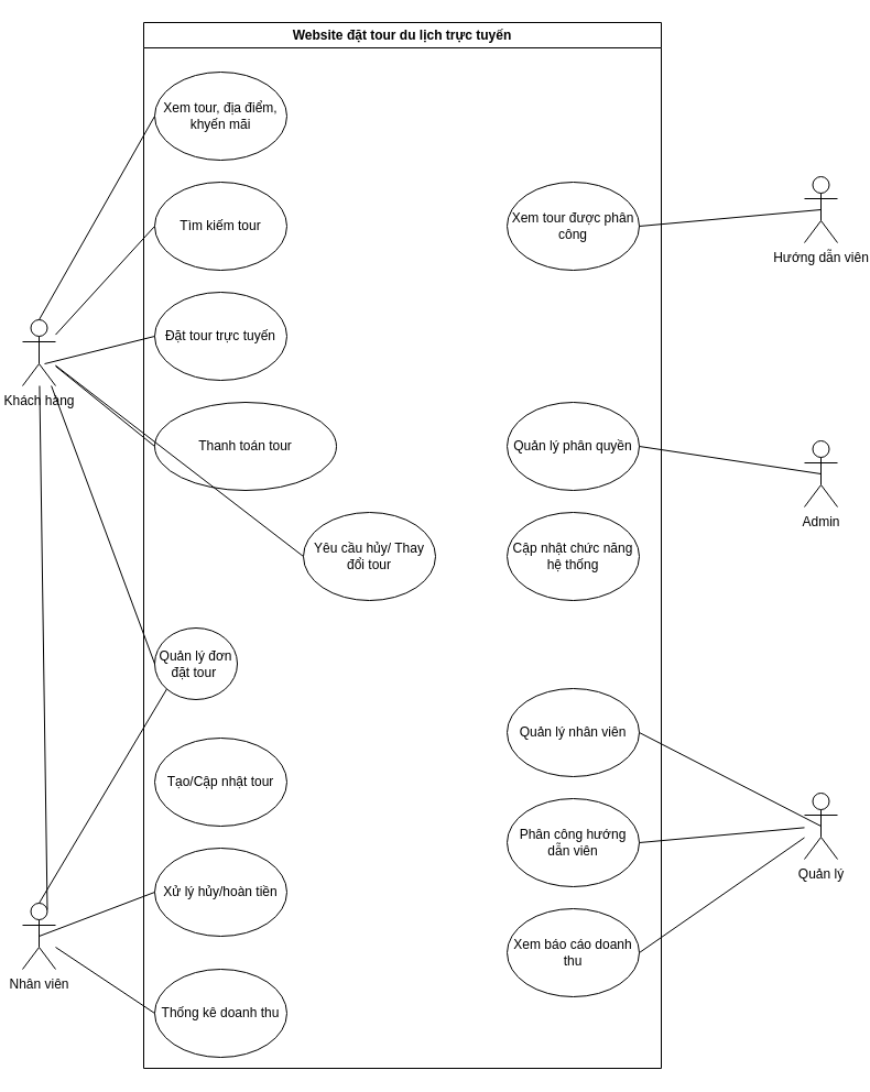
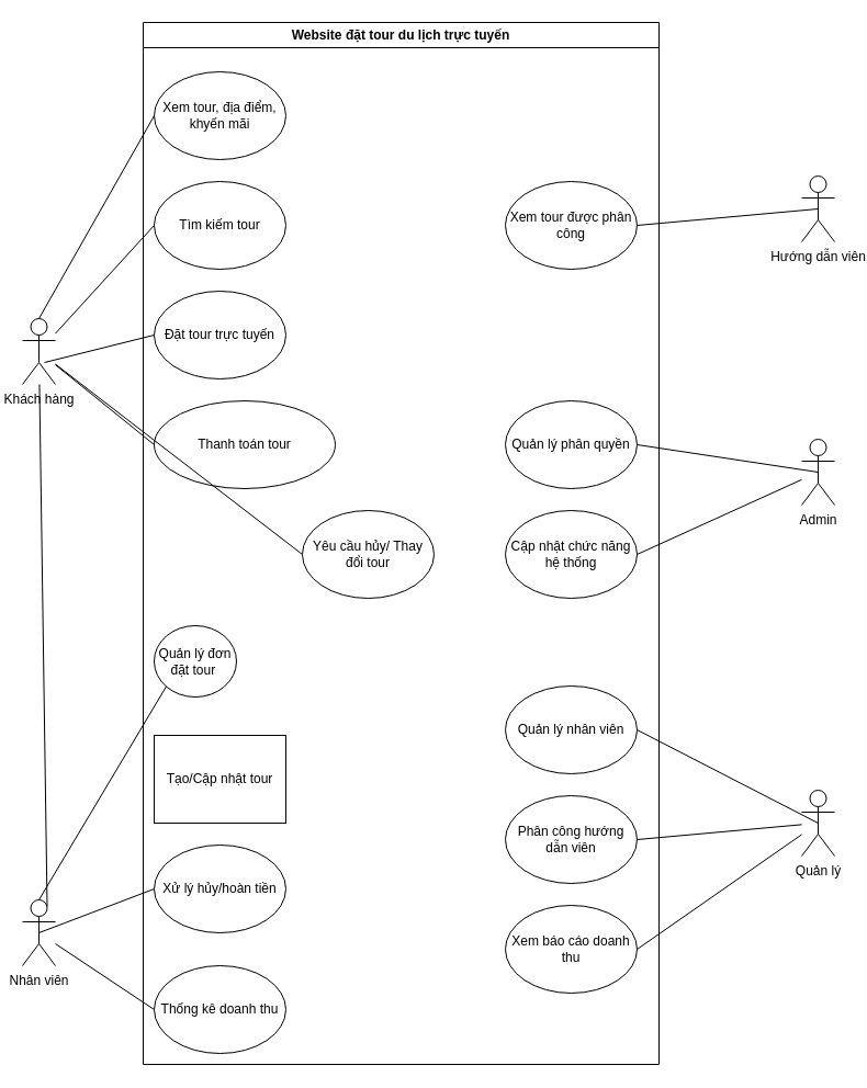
- <mxCell id="24" value="" style="endArrow=none;html=1;rounded=0;entryX=0;entryY=0.5;entryDx=0;entryDy=0;endFill=0;" edge="1" parent="1" source="2" target="9"><mxGeometry width="50" height="50" relative="1" as="geometry"><mxPoint x="310" y="410" as="sourcePoint" /><mxPoint x="360" y="360" as="targetPoint" /></mxGeometry></mxCell>
+ <mxCell id="34" value="" style="endArrow=none;html=1;rounded=0;exitX=1;exitY=0.5;exitDx=0;exitDy=0;" edge="1" parent="1" source="17" target="21"><mxGeometry width="50" height="50" relative="1" as="geometry"><mxPoint x="310" y="660" as="sourcePoint" /><mxPoint x="360" y="610" as="targetPoint" /></mxGeometry></mxCell>
- <mxCell id="11" value="Tạo/Cập nhật tour" style="ellipse;whiteSpace=wrap;html=1;" vertex="1" parent="4"><mxGeometry x="10" y="650" width="120" height="80" as="geometry" /></mxCell>
+ <mxCell id="11" value="Tạo/Cập nhật tour" style="whiteSpace=wrap;html=1;rounded=0;" vertex="1" parent="4"><mxGeometry x="10" y="650" width="120" height="80" as="geometry" /></mxCell>
